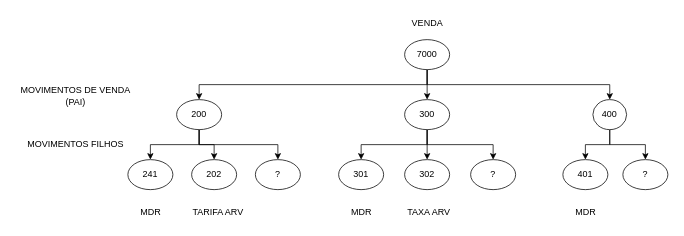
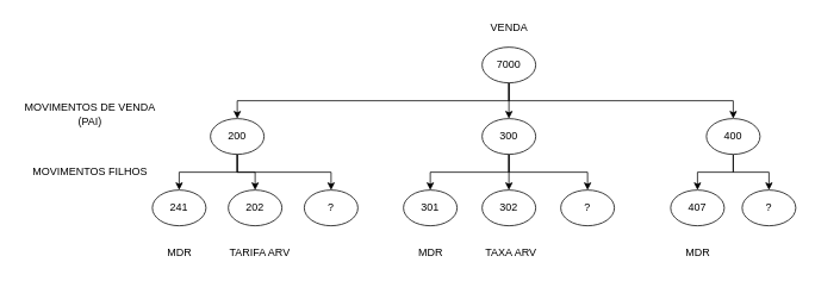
- <mxCell id="16" value="400" style="ellipse;whiteSpace=wrap;html=1;" vertex="1" parent="1"><mxGeometry x="790" y="132" width="45" height="40" as="geometry" /></mxCell>
+ <mxCell id="16" value="400" style="ellipse;whiteSpace=wrap;html=1;" vertex="1" parent="1"><mxGeometry x="790" y="132" width="60" height="40" as="geometry" /></mxCell>
- <mxCell id="21" value="401" style="ellipse;whiteSpace=wrap;html=1;" vertex="1" parent="1"><mxGeometry x="750" y="212" width="60" height="40" as="geometry" /></mxCell>
+ <mxCell id="21" value="407" style="ellipse;whiteSpace=wrap;html=1;" vertex="1" parent="1"><mxGeometry x="750" y="212" width="60" height="40" as="geometry" /></mxCell>
